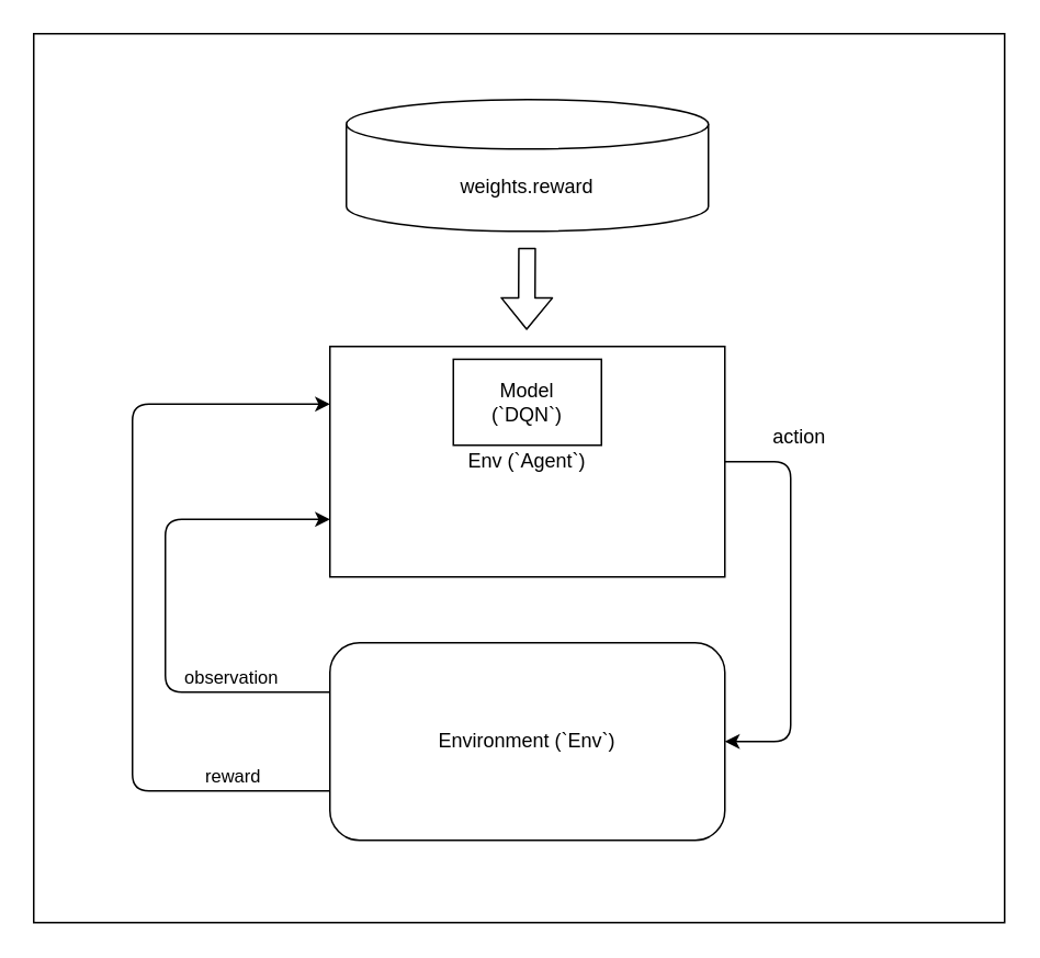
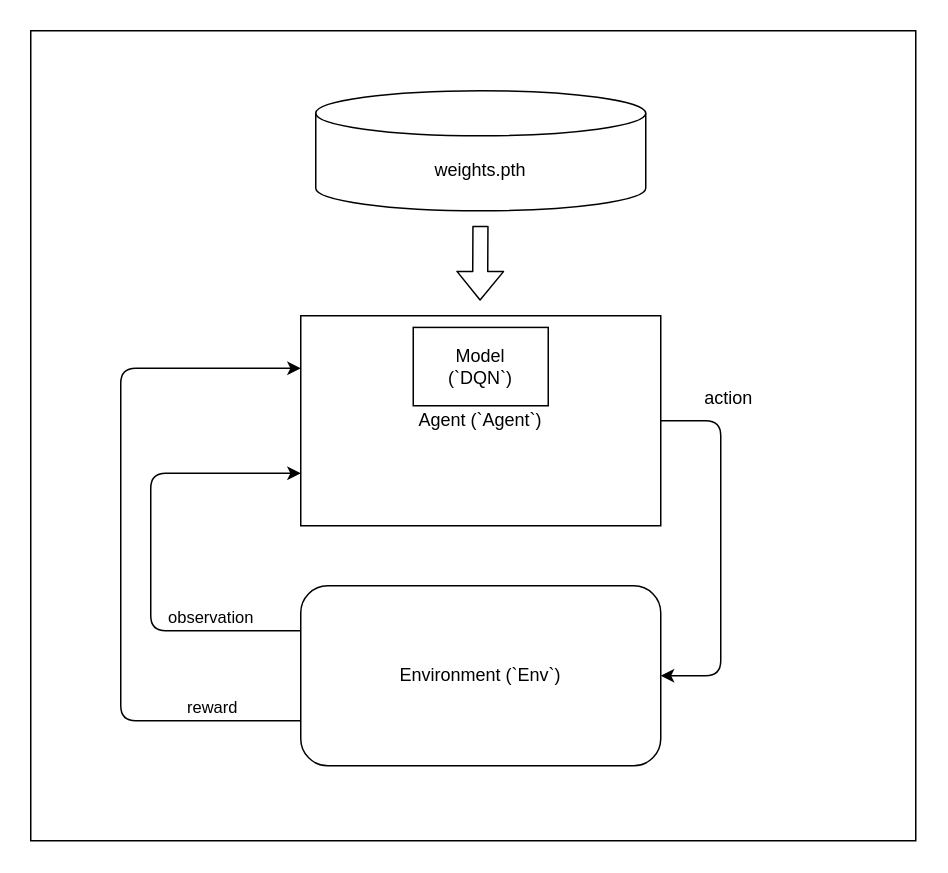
- <mxCell id="14" value="weights.reward" style="shape=cylinder3;whiteSpace=wrap;html=1;boundedLbl=1;backgroundOutline=1;size=15;" parent="1" vertex="1"><mxGeometry x="210" y="60" width="220" height="80" as="geometry" /></mxCell>
+ <mxCell id="14" value="weights.pth" style="shape=cylinder3;whiteSpace=wrap;html=1;boundedLbl=1;backgroundOutline=1;size=15;" parent="1" vertex="1"><mxGeometry x="210" y="60" width="220" height="80" as="geometry" /></mxCell>
- <mxCell id="5" value="Env (`Agent`)" style="rounded=0;whiteSpace=wrap;html=1;" parent="4" vertex="1"><mxGeometry width="240" height="140.0" as="geometry" /></mxCell>
+ <mxCell id="5" value="Agent (`Agent`)" style="rounded=0;whiteSpace=wrap;html=1;" parent="4" vertex="1"><mxGeometry width="240" height="140.0" as="geometry" /></mxCell>
